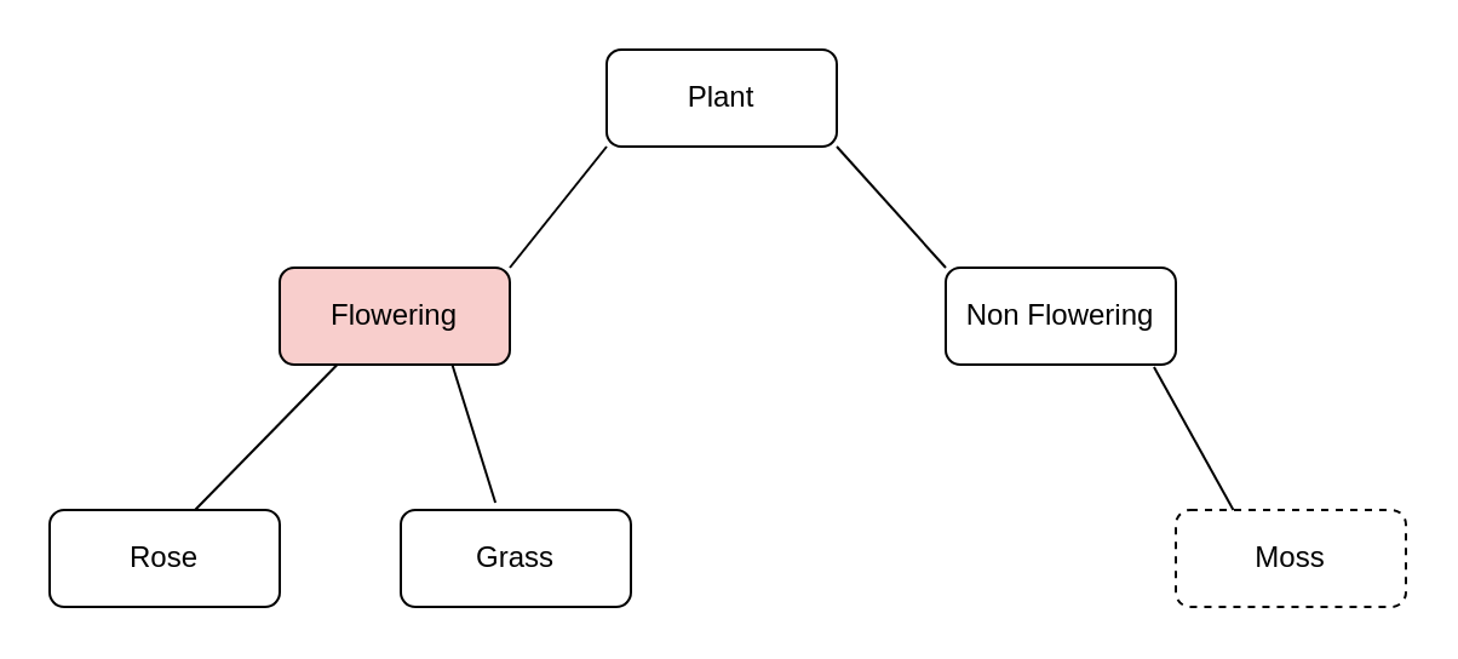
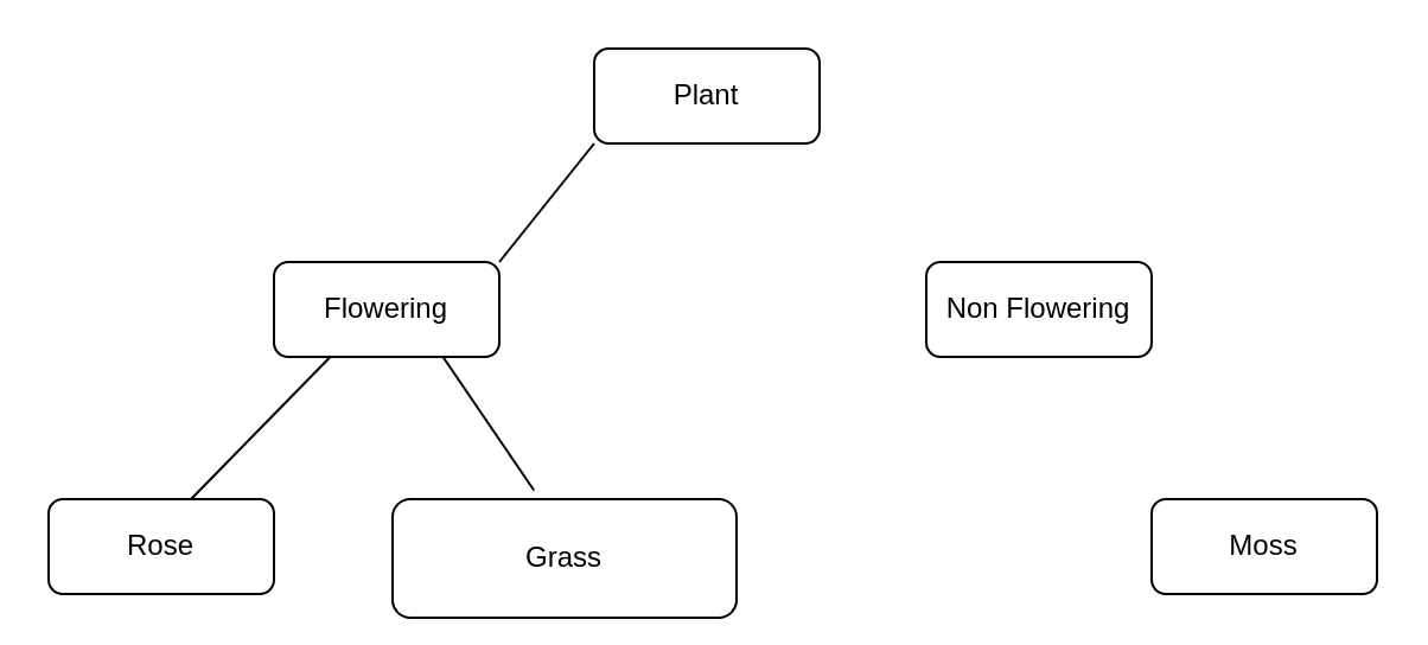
- <mxCell id="9" value="" style="endArrow=none;html=1;rounded=0;entryX=0;entryY=0;entryDx=0;entryDy=0;exitX=1;exitY=1;exitDx=0;exitDy=0;" edge="1" parent="1" source="4" target="2"><mxGeometry width="50" height="50" relative="1" as="geometry"><mxPoint x="220" y="120" as="sourcePoint" /><mxPoint x="260" y="70" as="targetPoint" /></mxGeometry></mxCell>
- <mxCell id="5" value="Flowering" style="rounded=1;whiteSpace=wrap;html=1;fillColor=#f8cecc;" vertex="1" parent="1"><mxGeometry x="115" y="110" width="95" height="40" as="geometry" /></mxCell>
+ <mxCell id="5" value="Flowering" style="rounded=1;whiteSpace=wrap;html=1;" vertex="1" parent="1"><mxGeometry x="115" y="110" width="95" height="40" as="geometry" /></mxCell>
- <mxCell id="12" value="" style="endArrow=none;html=1;rounded=0;entryX=0.905;entryY=1.025;entryDx=0;entryDy=0;exitX=0.25;exitY=0;exitDx=0;exitDy=0;entryPerimeter=0;" edge="1" parent="1" source="3" target="2"><mxGeometry width="50" height="50" relative="1" as="geometry"><mxPoint x="250" y="150" as="sourcePoint" /><mxPoint x="290" y="100" as="targetPoint" /></mxGeometry></mxCell>
- <mxCell id="6" value="Grass" style="rounded=1;whiteSpace=wrap;html=1;" vertex="1" parent="1"><mxGeometry x="165" y="210" width="95" height="40" as="geometry" /></mxCell>
+ <mxCell id="6" value="Grass" style="rounded=1;whiteSpace=wrap;html=1;" vertex="1" parent="1"><mxGeometry x="165" y="210" width="145" height="50" as="geometry" /></mxCell>
- <mxCell id="3" value="Moss" style="rounded=1;whiteSpace=wrap;html=1;dashed=1;" vertex="1" parent="1"><mxGeometry x="485" y="210" width="95" height="40" as="geometry" /></mxCell>
+ <mxCell id="3" value="Moss" style="rounded=1;whiteSpace=wrap;html=1;" vertex="1" parent="1"><mxGeometry x="485" y="210" width="95" height="40" as="geometry" /></mxCell>
